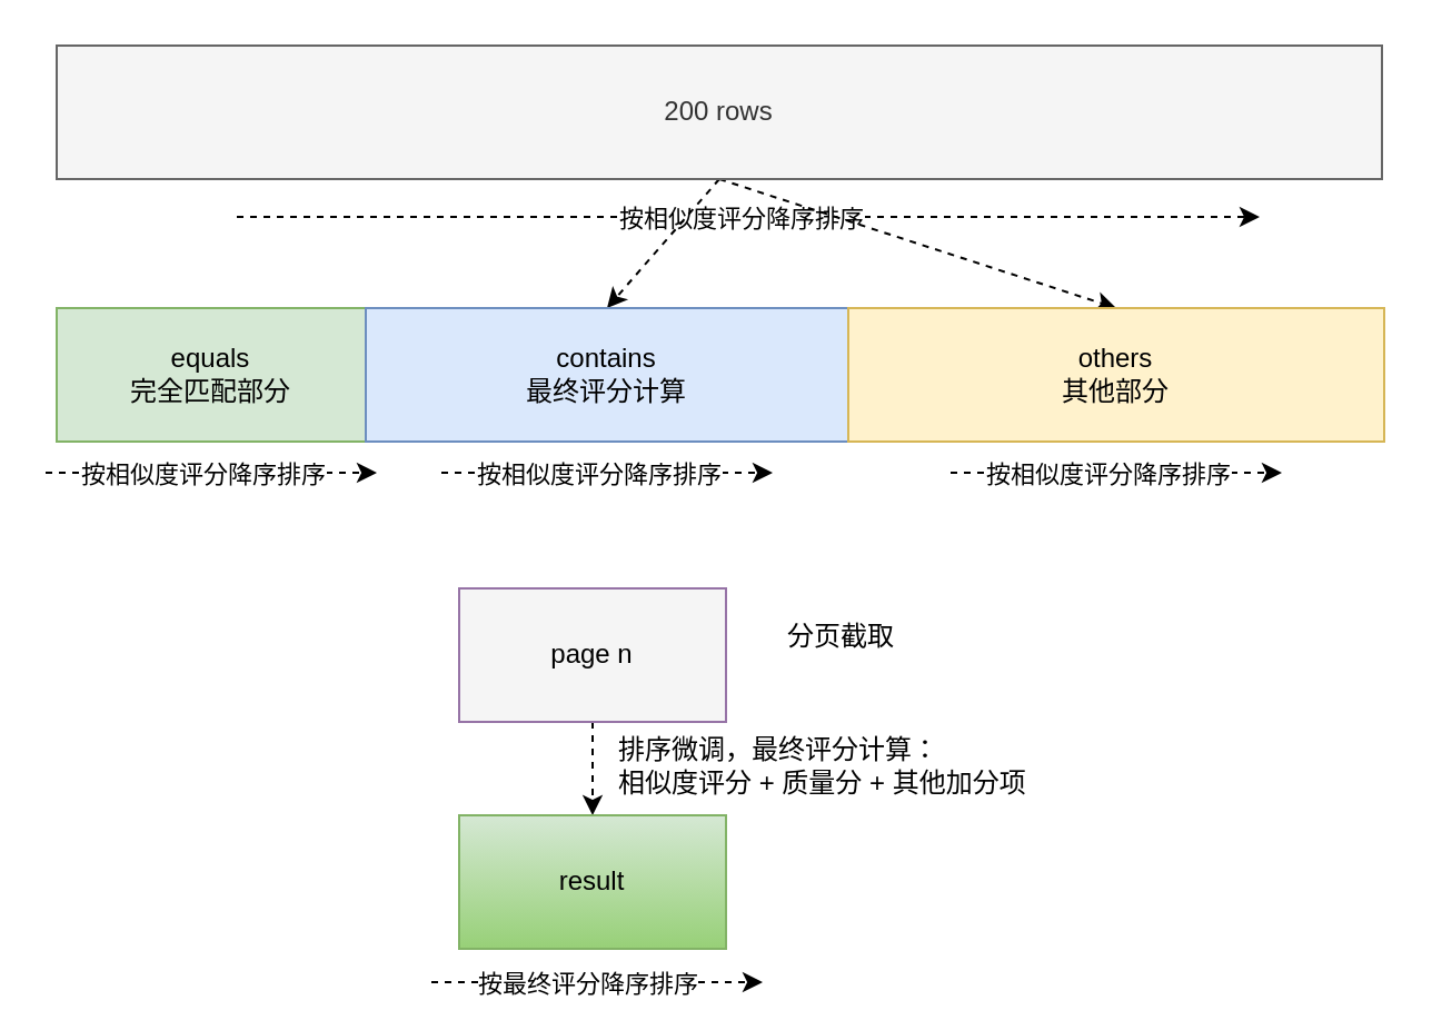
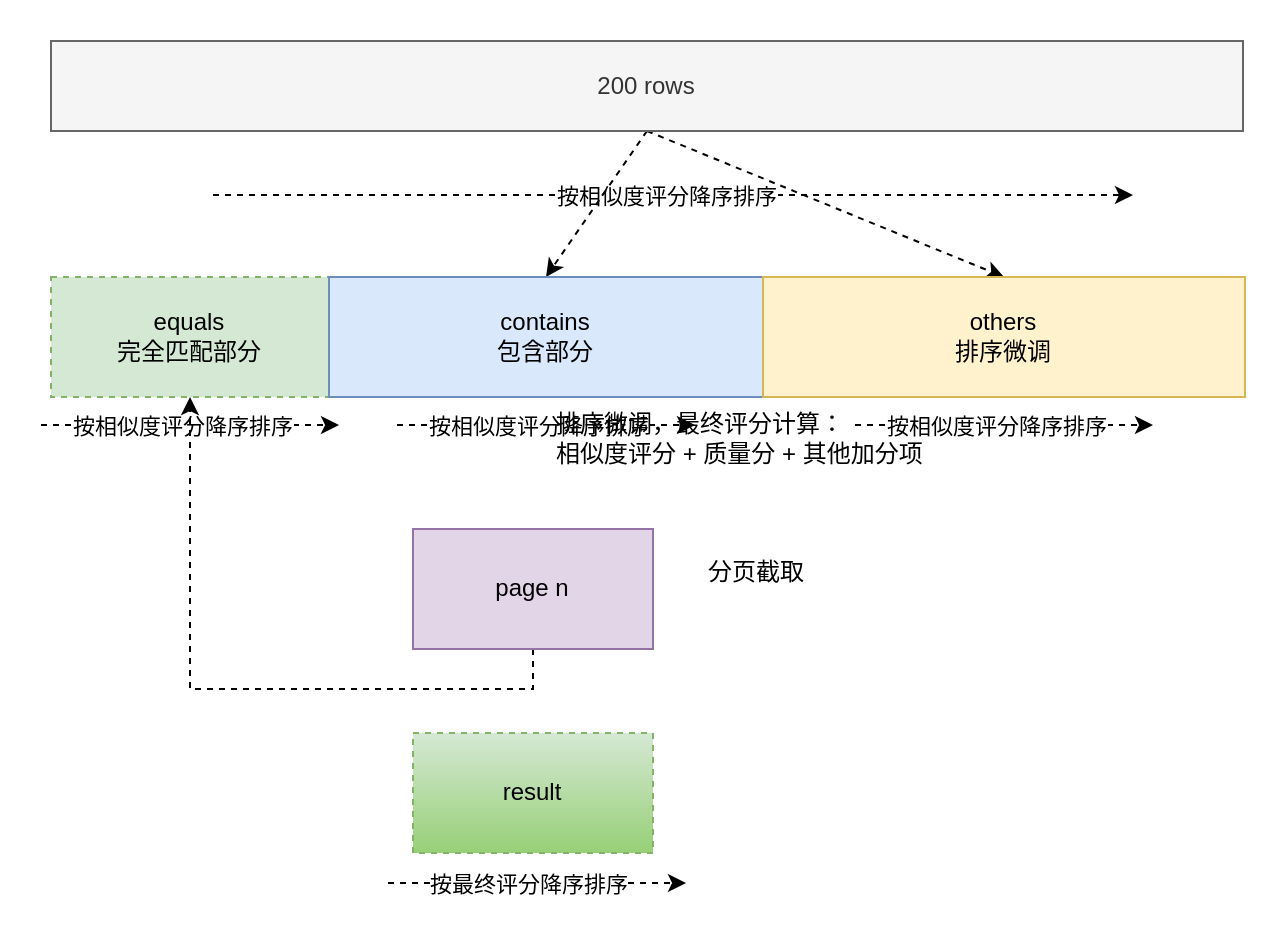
- <mxCell id="6" value="200 rows" style="rounded=0;whiteSpace=wrap;html=1;fillColor=#f5f5f5;fontColor=#333333;strokeColor=#666666;" vertex="1" parent="1"><mxGeometry x="25" y="20" width="596" height="60" as="geometry" /></mxCell>
+ <mxCell id="6" value="200 rows" style="rounded=0;whiteSpace=wrap;html=1;fillColor=#f5f5f5;fontColor=#333333;strokeColor=#666666;" vertex="1" parent="1"><mxGeometry x="25" y="20" width="596" height="45" as="geometry" /></mxCell>
- <mxCell id="7" value="equals&lt;br&gt;完全匹配部分" style="rounded=0;whiteSpace=wrap;html=1;fillColor=#d5e8d4;strokeColor=#82b366;" vertex="1" parent="1"><mxGeometry x="25" y="138" width="139" height="60" as="geometry" /></mxCell>
+ <mxCell id="7" value="equals&lt;br&gt;完全匹配部分" style="rounded=0;whiteSpace=wrap;html=1;fillColor=#d5e8d4;strokeColor=#82b366;dashed=1;" vertex="1" parent="1"><mxGeometry x="25" y="138" width="139" height="60" as="geometry" /></mxCell>
- <mxCell id="8" value="contains&lt;br&gt;最终评分计算" style="rounded=0;whiteSpace=wrap;html=1;fillColor=#dae8fc;strokeColor=#6c8ebf;" vertex="1" parent="1"><mxGeometry x="164" y="138" width="217" height="60" as="geometry" /></mxCell>
+ <mxCell id="8" value="contains&lt;br&gt;包含部分" style="rounded=0;whiteSpace=wrap;html=1;fillColor=#dae8fc;strokeColor=#6c8ebf;" vertex="1" parent="1"><mxGeometry x="164" y="138" width="217" height="60" as="geometry" /></mxCell>
- <mxCell id="9" value="others&lt;br&gt;其他部分" style="rounded=0;whiteSpace=wrap;html=1;fillColor=#fff2cc;strokeColor=#d6b656;" vertex="1" parent="1"><mxGeometry x="381" y="138" width="241" height="60" as="geometry" /></mxCell>
+ <mxCell id="9" value="others&lt;br&gt;排序微调" style="rounded=0;whiteSpace=wrap;html=1;fillColor=#fff2cc;strokeColor=#d6b656;" vertex="1" parent="1"><mxGeometry x="381" y="138" width="241" height="60" as="geometry" /></mxCell>
- <mxCell id="17" value="page n" style="rounded=0;whiteSpace=wrap;html=1;fillColor=#f5f5f5;strokeColor=#9673a6;" vertex="1" parent="1"><mxGeometry x="206" y="264" width="120" height="60" as="geometry" /></mxCell>
+ <mxCell id="17" value="page n" style="rounded=0;whiteSpace=wrap;html=1;fillColor=#e1d5e7;strokeColor=#9673a6;" vertex="1" parent="1"><mxGeometry x="206" y="264" width="120" height="60" as="geometry" /></mxCell>
- <mxCell id="19" value="排序微调，最终评分计算：&lt;br&gt;相似度评分 + 质量分 + 其他加分项" style="text;html=1;strokeColor=none;fillColor=none;align=left;verticalAlign=middle;whiteSpace=wrap;rounded=0;" vertex="1" parent="1"><mxGeometry x="276" y="329" width="291" height="30" as="geometry" /></mxCell>
+ <mxCell id="19" value="排序微调，最终评分计算：&lt;br&gt;相似度评分 + 质量分 + 其他加分项" style="text;html=1;strokeColor=none;fillColor=none;align=left;verticalAlign=middle;whiteSpace=wrap;rounded=0;" vertex="1" parent="1"><mxGeometry x="276" y="204" width="291" height="30" as="geometry" /></mxCell>
- <mxCell id="16" style="edgeStyle=orthogonalEdgeStyle;rounded=0;orthogonalLoop=1;jettySize=auto;html=1;exitX=0.5;exitY=1;exitDx=0;exitDy=0;dashed=1;" edge="1" parent="1" source="17" target="18"><mxGeometry relative="1" as="geometry" /></mxCell>
+ <mxCell id="16" style="edgeStyle=orthogonalEdgeStyle;rounded=0;orthogonalLoop=1;jettySize=auto;html=1;exitX=0.5;exitY=1;exitDx=0;exitDy=0;dashed=1;" edge="1" parent="1" source="17" target="7"><mxGeometry relative="1" as="geometry" /></mxCell>
- <mxCell id="18" value="result" style="rounded=0;whiteSpace=wrap;html=1;fillColor=#d5e8d4;gradientColor=#97d077;strokeColor=#82b366;" vertex="1" parent="1"><mxGeometry x="206" y="366" width="120" height="60" as="geometry" /></mxCell>
+ <mxCell id="18" value="result" style="rounded=0;whiteSpace=wrap;html=1;fillColor=#d5e8d4;gradientColor=#97d077;strokeColor=#82b366;dashed=1;" vertex="1" parent="1"><mxGeometry x="206" y="366" width="120" height="60" as="geometry" /></mxCell>
